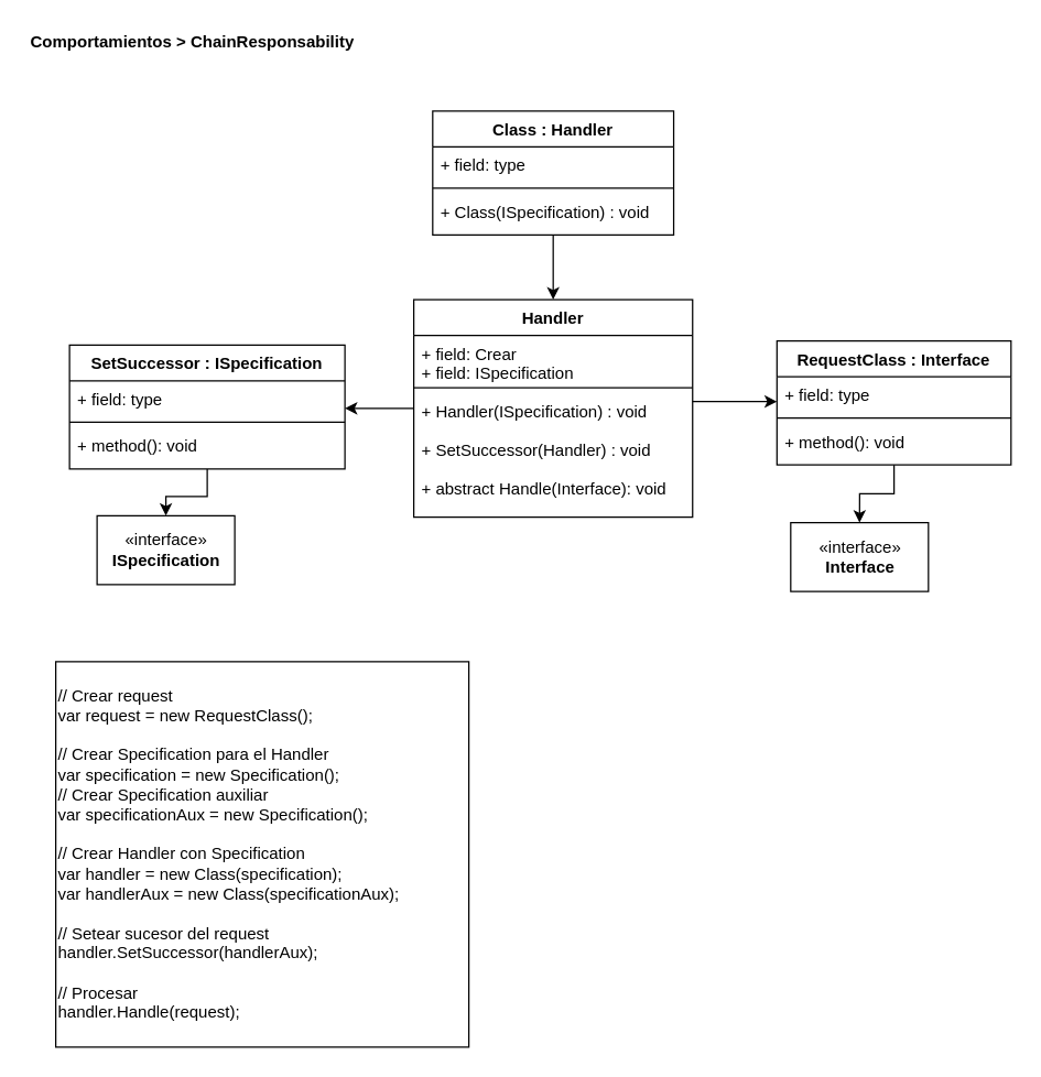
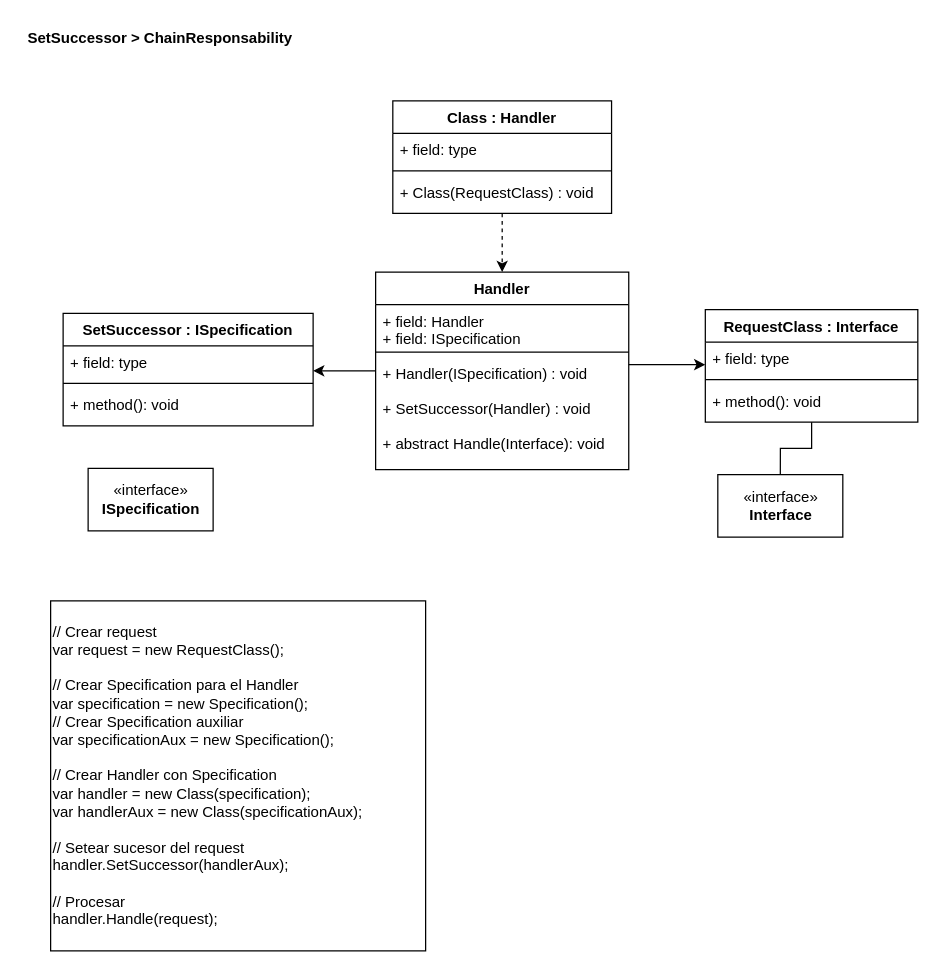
- <mxCell id="3" value="&lt;b&gt;Comportamientos &amp;gt; ChainResponsability&lt;br&gt;&lt;/b&gt;" style="text;html=1;align=left;verticalAlign=middle;resizable=0;points=[];autosize=1;" parent="1" vertex="1"><mxGeometry width="250" height="20" as="geometry" x="20" y="20" /></mxCell>
+ <mxCell id="3" value="&lt;b&gt;SetSuccessor &amp;gt; ChainResponsability&lt;br&gt;&lt;/b&gt;" style="text;html=1;align=left;verticalAlign=middle;resizable=0;points=[];autosize=1;" parent="1" vertex="1"><mxGeometry width="250" height="20" as="geometry" x="20" y="20" /></mxCell>
- <mxCell id="18" value="+ Class(ISpecification) : void&#10;&#10;+ method(): void" style="text;strokeColor=none;fillColor=none;align=left;verticalAlign=top;spacingLeft=4;spacingRight=4;overflow=hidden;rotatable=0;points=[[0,0.5],[1,0.5]];portConstraint=eastwest;" vertex="1" parent="15"><mxGeometry y="60" width="175" height="30" as="geometry" /></mxCell>
+ <mxCell id="18" value="+ Class(RequestClass) : void&#10;&#10;+ method(): void" style="text;strokeColor=none;fillColor=none;align=left;verticalAlign=top;spacingLeft=4;spacingRight=4;overflow=hidden;rotatable=0;points=[[0,0.5],[1,0.5]];portConstraint=eastwest;" vertex="1" parent="15"><mxGeometry y="60" width="175" height="30" as="geometry" /></mxCell>
- <mxCell id="7" style="edgeStyle=orthogonalEdgeStyle;rounded=0;orthogonalLoop=1;jettySize=auto;html=1;entryX=0.5;entryY=0;entryDx=0;entryDy=0;" edge="1" parent="1" source="15" target="19"><mxGeometry relative="1" as="geometry" /></mxCell>
+ <mxCell id="7" style="edgeStyle=orthogonalEdgeStyle;rounded=0;orthogonalLoop=1;jettySize=auto;html=1;entryX=0.5;entryY=0;entryDx=0;entryDy=0;dashed=1;" edge="1" parent="1" source="15" target="19"><mxGeometry relative="1" as="geometry" /></mxCell>
- <mxCell id="20" value="+ field: Crear&#10;+ field: ISpecification" style="text;strokeColor=none;fillColor=none;align=left;verticalAlign=top;spacingLeft=4;spacingRight=4;overflow=hidden;rotatable=0;points=[[0,0.5],[1,0.5]];portConstraint=eastwest;" vertex="1" parent="19"><mxGeometry y="26" width="202.5" height="34" as="geometry" /></mxCell>
+ <mxCell id="20" value="+ field: Handler&#10;+ field: ISpecification" style="text;strokeColor=none;fillColor=none;align=left;verticalAlign=top;spacingLeft=4;spacingRight=4;overflow=hidden;rotatable=0;points=[[0,0.5],[1,0.5]];portConstraint=eastwest;" vertex="1" parent="19"><mxGeometry y="26" width="202.5" height="34" as="geometry" /></mxCell>
- <mxCell id="9" style="edgeStyle=orthogonalEdgeStyle;rounded=0;orthogonalLoop=1;jettySize=auto;html=1;entryX=0.5;entryY=0;entryDx=0;entryDy=0;" edge="1" parent="1" source="11" target="6"><mxGeometry relative="1" as="geometry" /></mxCell>
- <mxCell id="4" style="edgeStyle=orthogonalEdgeStyle;rounded=0;orthogonalLoop=1;jettySize=auto;html=1;entryX=0.5;entryY=0;entryDx=0;entryDy=0;" edge="1" parent="1" source="23" target="5"><mxGeometry relative="1" as="geometry" /></mxCell>
+ <mxCell id="4" style="edgeStyle=orthogonalEdgeStyle;rounded=0;orthogonalLoop=1;jettySize=auto;html=1;entryX=0.5;entryY=0;entryDx=0;entryDy=0;endArrow=none;" edge="1" parent="1" source="23" target="5"><mxGeometry relative="1" as="geometry" /></mxCell>
